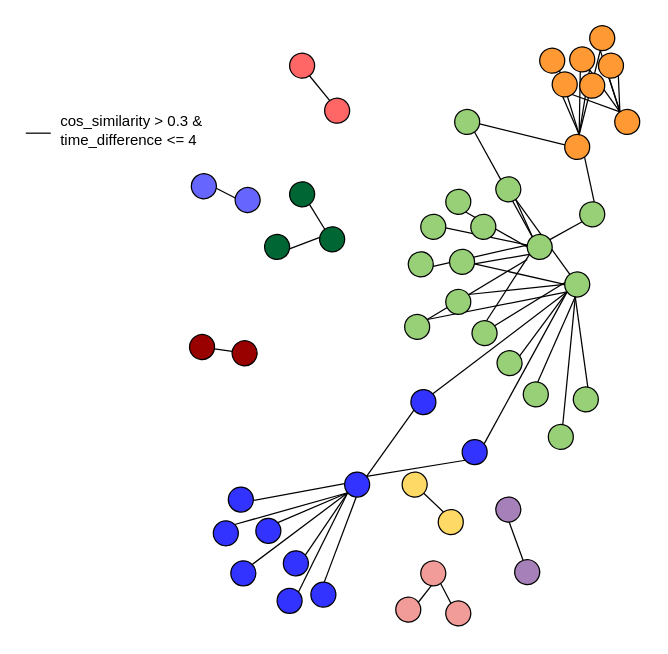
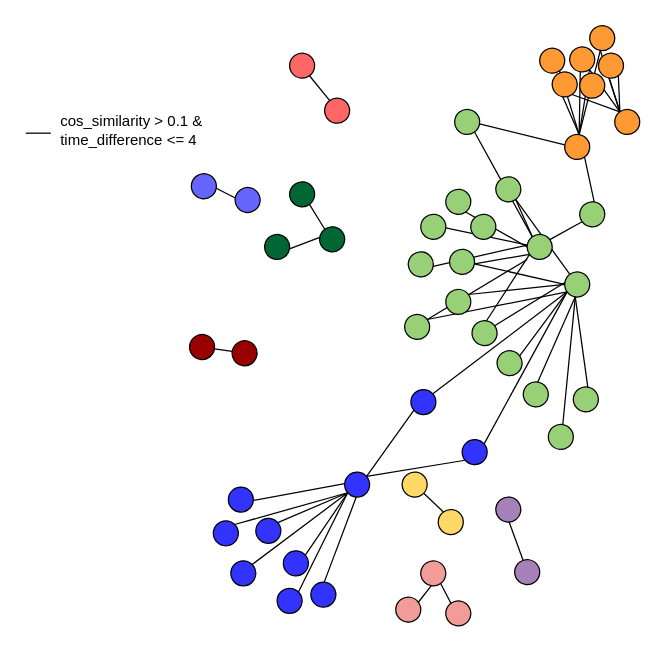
- <mxCell id="104" value="cos_similarity &amp;gt; 0.3 &amp;amp;&amp;nbsp;&lt;br&gt;time_difference &amp;lt;= 4" style="text;html=1;align=left;verticalAlign=middle;resizable=0;points=[];autosize=1;" vertex="1" parent="1"><mxGeometry x="46" y="89" width="130" height="30" as="geometry" /></mxCell>
+ <mxCell id="104" value="cos_similarity &amp;gt; 0.1 &amp;amp;&amp;nbsp;&lt;br&gt;time_difference &amp;lt;= 4" style="text;html=1;align=left;verticalAlign=middle;resizable=0;points=[];autosize=1;" vertex="1" parent="1"><mxGeometry x="46" y="89" width="130" height="30" as="geometry" /></mxCell>
